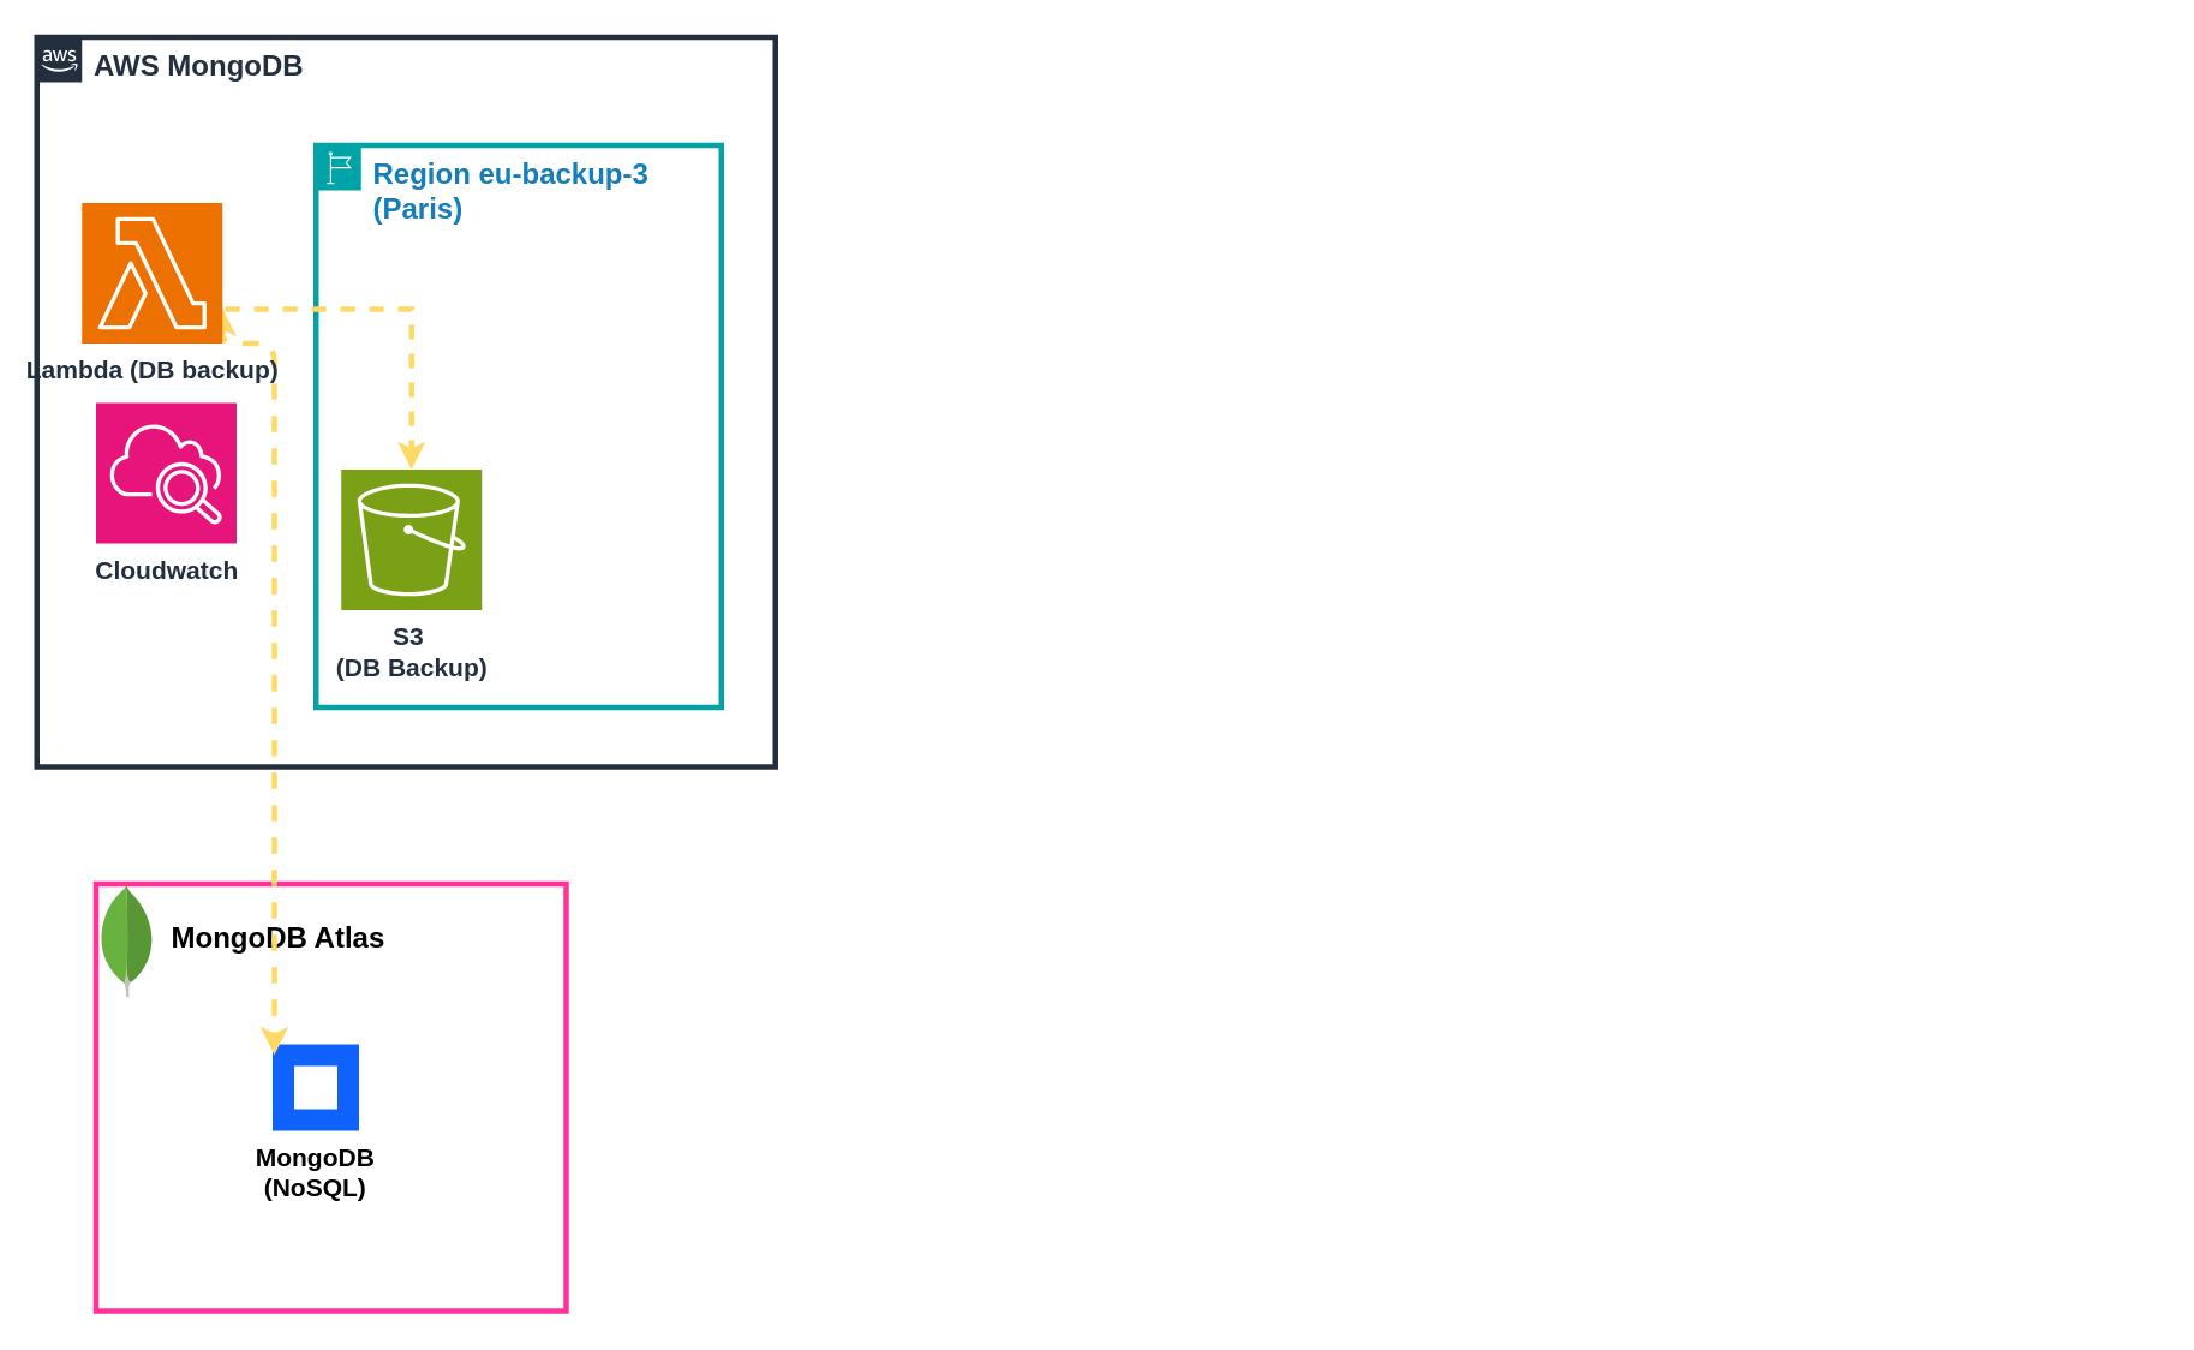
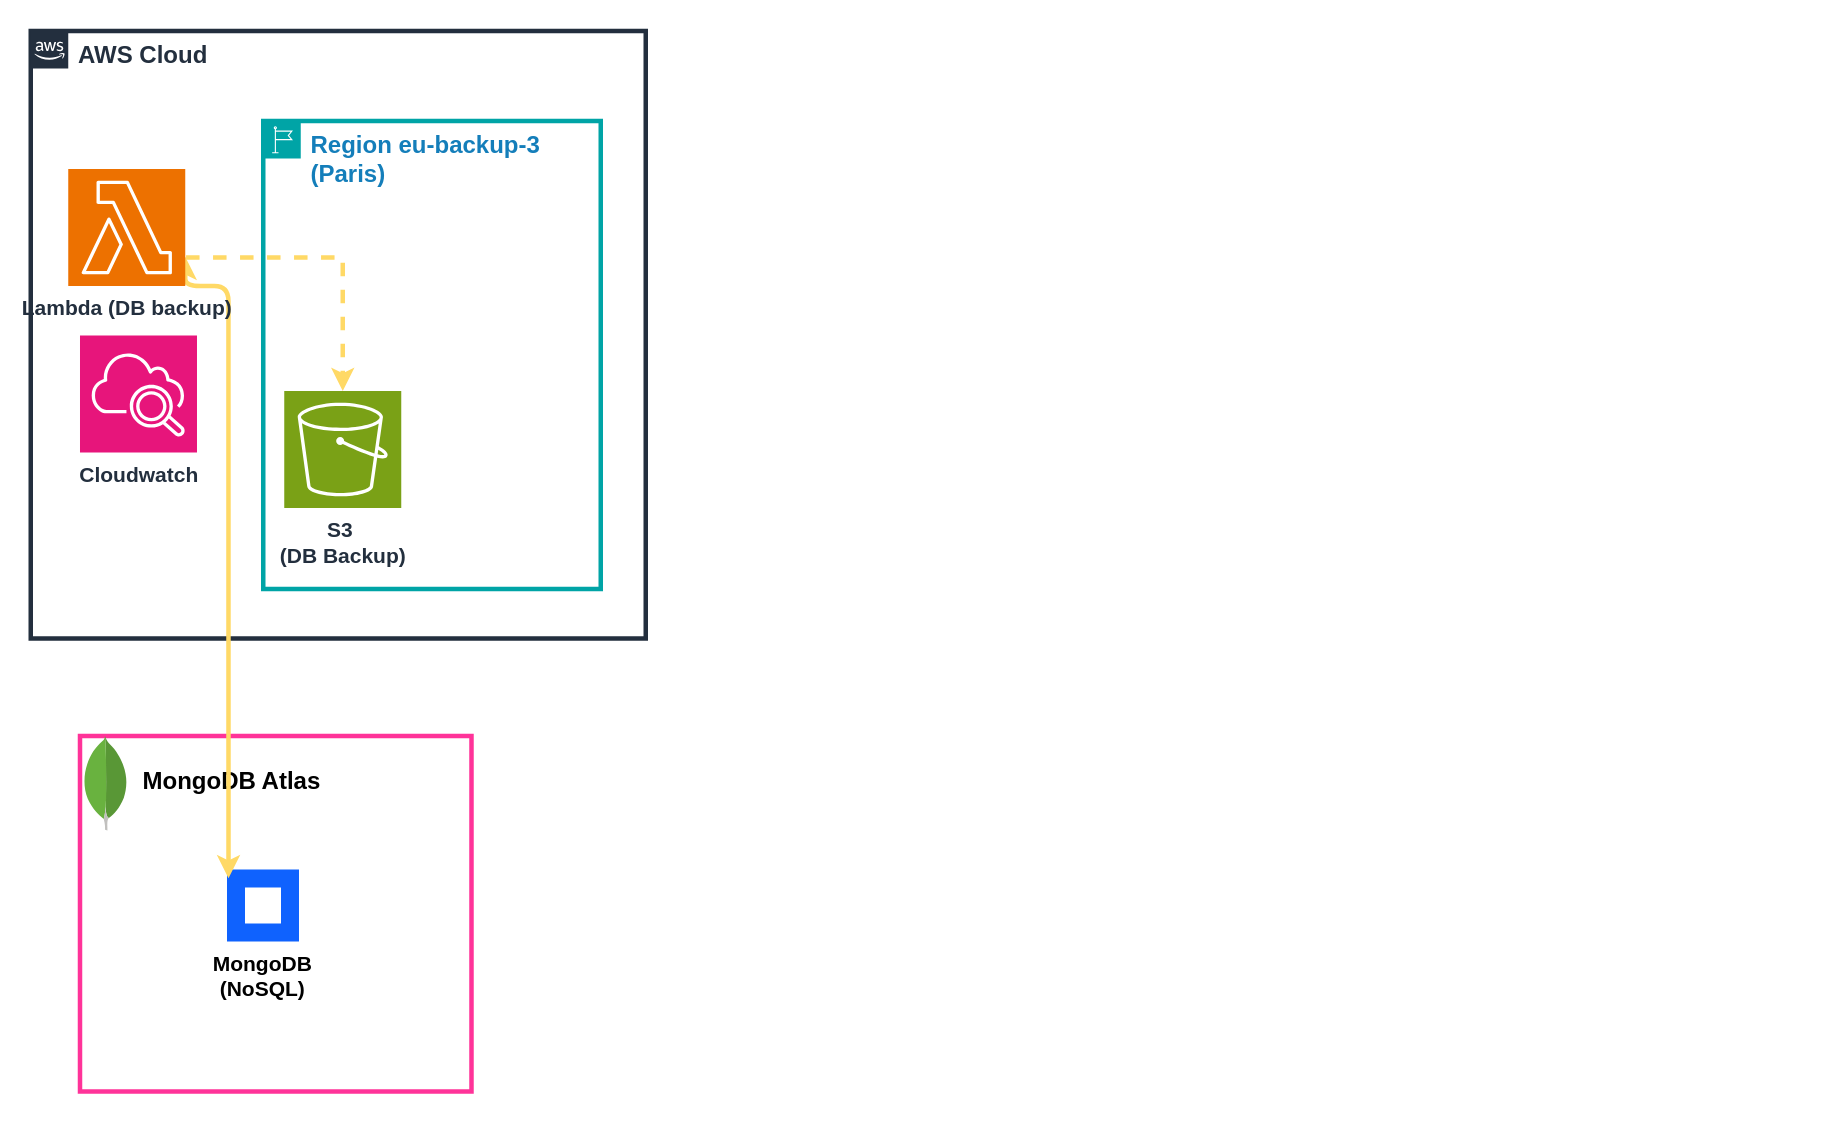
- <mxCell id="2" value="AWS MongoDB" style="points=[[0,0],[0.25,0],[0.5,0],[0.75,0],[1,0],[1,0.25],[1,0.5],[1,0.75],[1,1],[0.75,1],[0.5,1],[0.25,1],[0,1],[0,0.75],[0,0.5],[0,0.25]];outlineConnect=0;gradientColor=none;html=1;whiteSpace=wrap;fontSize=16;fontStyle=1;shape=mxgraph.aws4.group;grIcon=mxgraph.aws4.group_aws_cloud_alt;strokeColor=#232F3E;verticalAlign=top;align=left;spacingLeft=30;fontColor=#232F3E;dashed=0;fillColor=none;strokeWidth=3;" vertex="1" parent="1"><mxGeometry x="20" y="20" width="410" height="405" as="geometry" /></mxCell>
+ <mxCell id="2" value="AWS Cloud" style="points=[[0,0],[0.25,0],[0.5,0],[0.75,0],[1,0],[1,0.25],[1,0.5],[1,0.75],[1,1],[0.75,1],[0.5,1],[0.25,1],[0,1],[0,0.75],[0,0.5],[0,0.25]];outlineConnect=0;gradientColor=none;html=1;whiteSpace=wrap;fontSize=16;fontStyle=1;shape=mxgraph.aws4.group;grIcon=mxgraph.aws4.group_aws_cloud_alt;strokeColor=#232F3E;verticalAlign=top;align=left;spacingLeft=30;fontColor=#232F3E;dashed=0;fillColor=none;strokeWidth=3;" vertex="1" parent="1"><mxGeometry x="20" y="20" width="410" height="405" as="geometry" /></mxCell>
- <mxCell id="15" style="edgeStyle=orthogonalEdgeStyle;rounded=0;orthogonalLoop=1;jettySize=auto;html=1;entryX=0.5;entryY=0;entryDx=0;entryDy=0;entryPerimeter=0;strokeWidth=3;strokeColor=#FFD966;flowAnimation=1;" edge="1" parent="1" source="13" target="11"><mxGeometry relative="1" as="geometry"><Array as="points"><mxPoint x="228" y="171" /></Array></mxGeometry></mxCell>
+ <mxCell id="15" style="edgeStyle=orthogonalEdgeStyle;rounded=0;orthogonalLoop=1;jettySize=auto;html=1;entryX=0.5;entryY=0;entryDx=0;entryDy=0;entryPerimeter=0;strokeWidth=3;strokeColor=#FFD966;flowAnimation=1;dashed=1;" edge="1" parent="1" source="13" target="11"><mxGeometry relative="1" as="geometry"><Array as="points"><mxPoint x="228" y="171" /></Array></mxGeometry></mxCell>
- <mxCell id="12" style="edgeStyle=orthogonalEdgeStyle;rounded=1;orthogonalLoop=1;jettySize=auto;html=1;strokeWidth=3;strokeColor=#FFD966;flowAnimation=0;startArrow=classic;startFill=1;curved=0;exitX=1;exitY=0.75;exitDx=0;exitDy=0;exitPerimeter=0;entryX=0.021;entryY=0.122;entryDx=0;entryDy=0;entryPerimeter=0;dashed=1;" edge="1" parent="1" source="13" target="5"><mxGeometry relative="1" as="geometry"><Array as="points"><mxPoint x="152" y="190" /></Array></mxGeometry></mxCell>
+ <mxCell id="12" style="edgeStyle=orthogonalEdgeStyle;rounded=1;orthogonalLoop=1;jettySize=auto;html=1;strokeWidth=3;strokeColor=#FFD966;flowAnimation=0;startArrow=classic;startFill=1;curved=0;exitX=1;exitY=0.75;exitDx=0;exitDy=0;exitPerimeter=0;entryX=0.021;entryY=0.122;entryDx=0;entryDy=0;entryPerimeter=0;" edge="1" parent="1" source="13" target="5"><mxGeometry relative="1" as="geometry"><Array as="points"><mxPoint x="152" y="190" /></Array></mxGeometry></mxCell>
